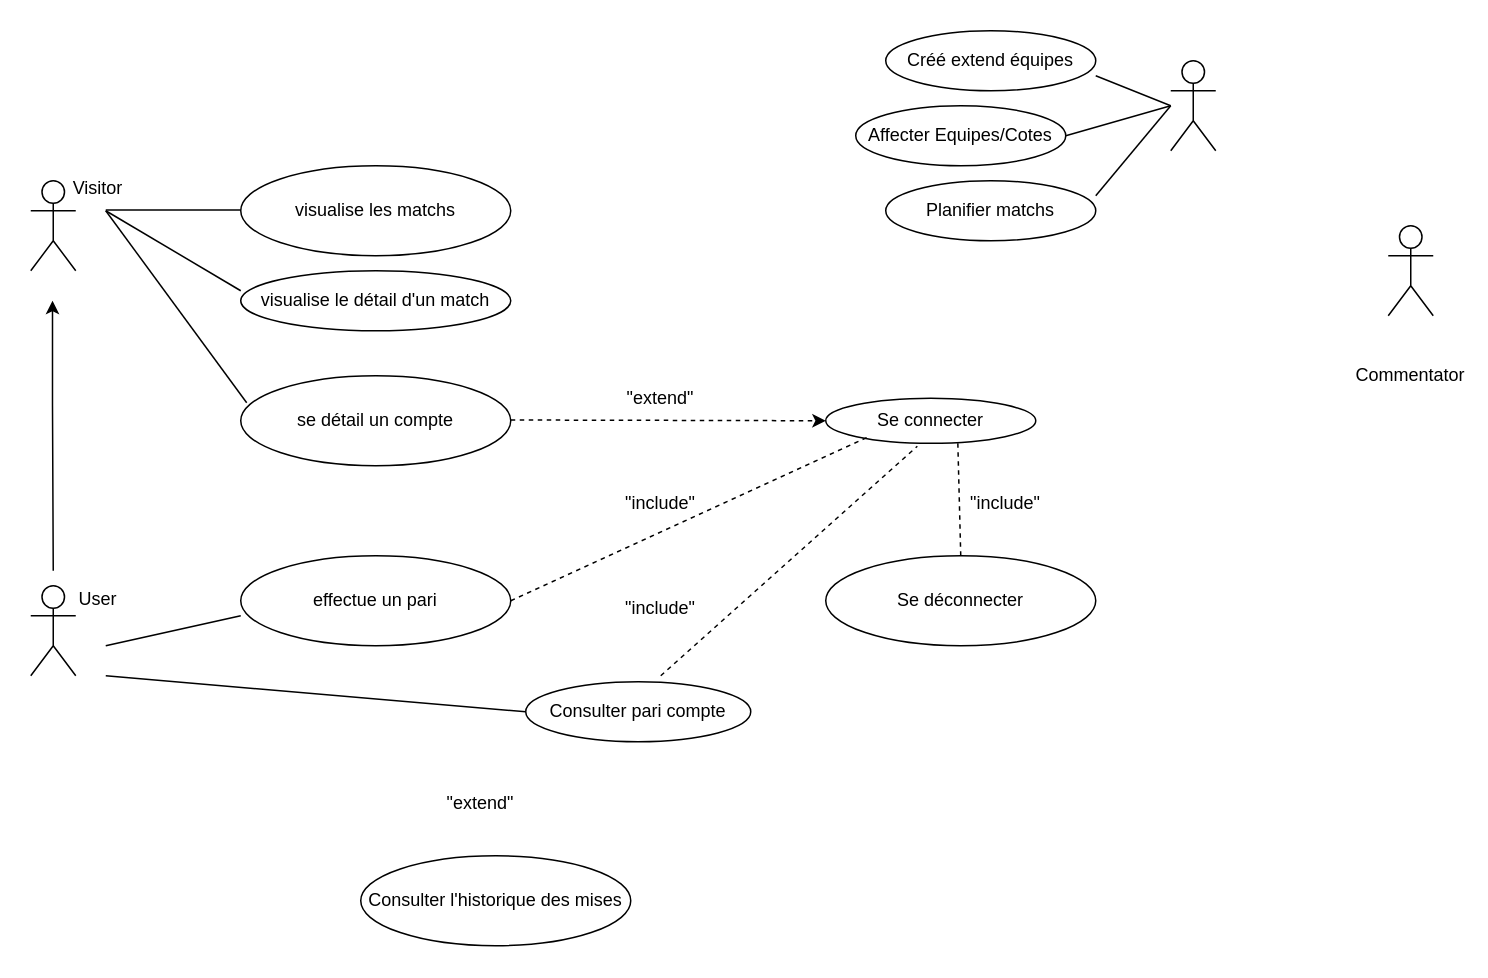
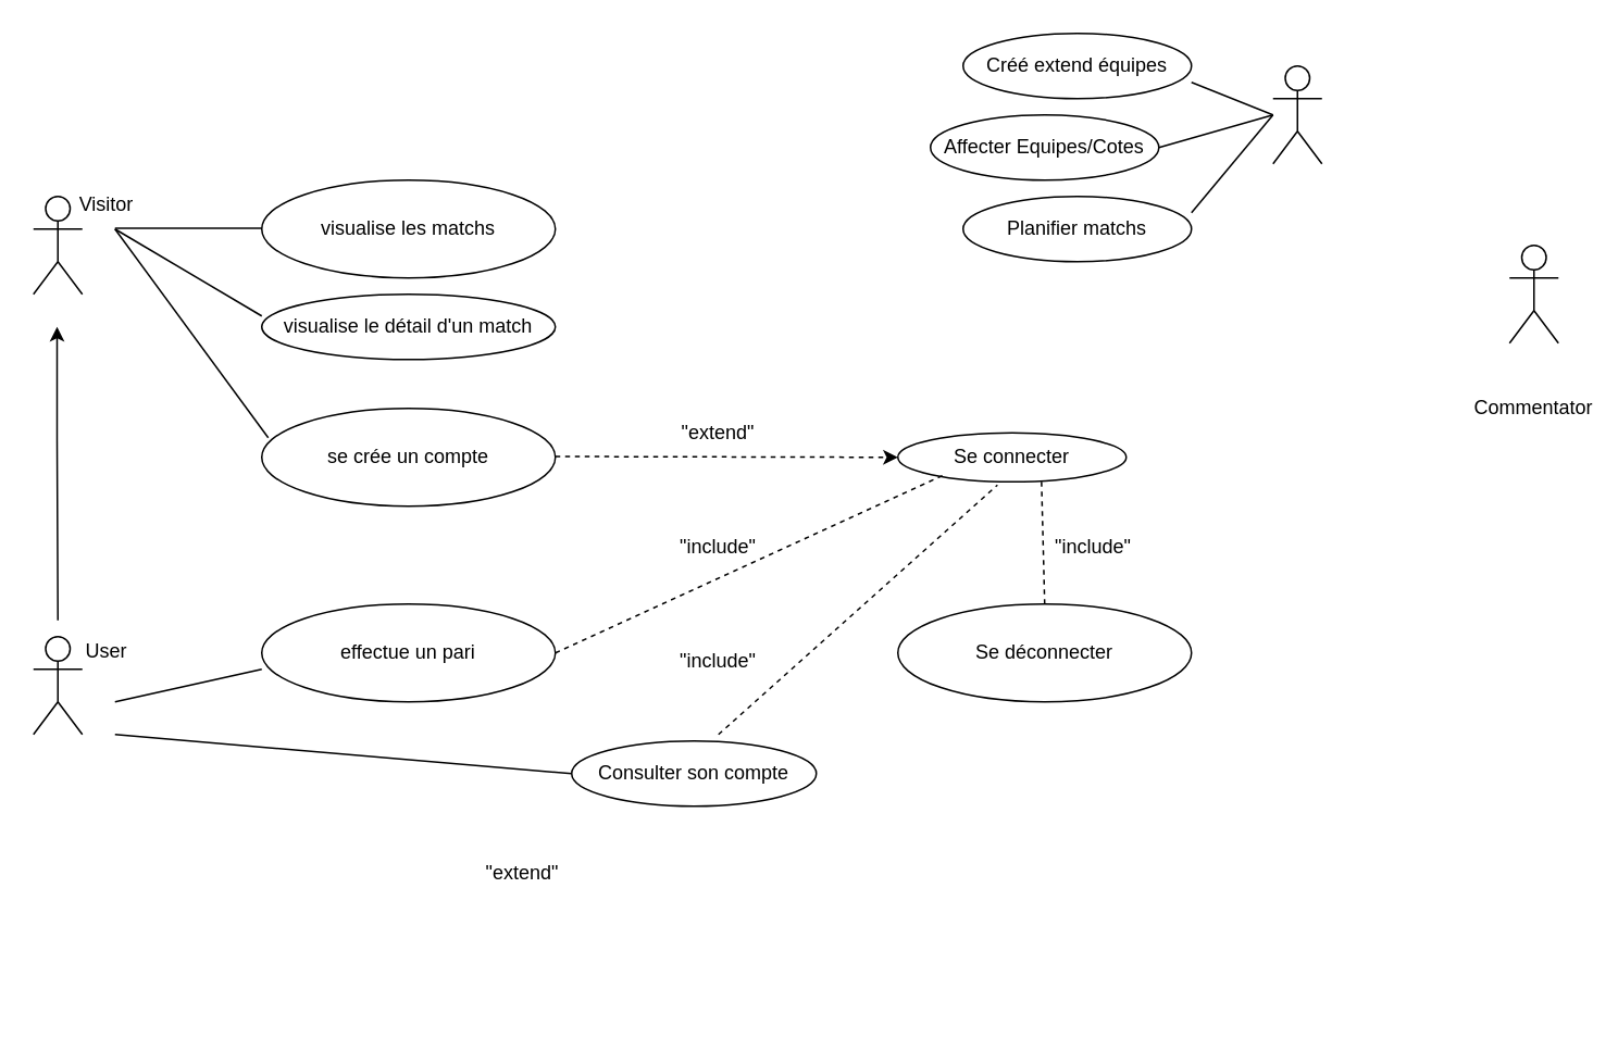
- <mxCell id="13" value="se détail un compte" style="ellipse;whiteSpace=wrap;html=1;" vertex="1" parent="1"><mxGeometry x="160" y="250" width="180" height="60" as="geometry" /></mxCell>
+ <mxCell id="13" value="se crée un compte" style="ellipse;whiteSpace=wrap;html=1;" vertex="1" parent="1"><mxGeometry x="160" y="250" width="180" height="60" as="geometry" /></mxCell>
- <mxCell id="26" value="Consulter pari compte" style="ellipse;whiteSpace=wrap;html=1;" vertex="1" parent="1"><mxGeometry x="350" y="454" width="150" height="40" as="geometry" /></mxCell>
+ <mxCell id="26" value="Consulter son compte" style="ellipse;whiteSpace=wrap;html=1;" vertex="1" parent="1"><mxGeometry x="350" y="454" width="150" height="40" as="geometry" /></mxCell>
- <mxCell id="29" value="Consulter l'historique des mises" style="ellipse;whiteSpace=wrap;html=1;" vertex="1" parent="1"><mxGeometry x="240" y="570" width="180" height="60" as="geometry" /></mxCell>
